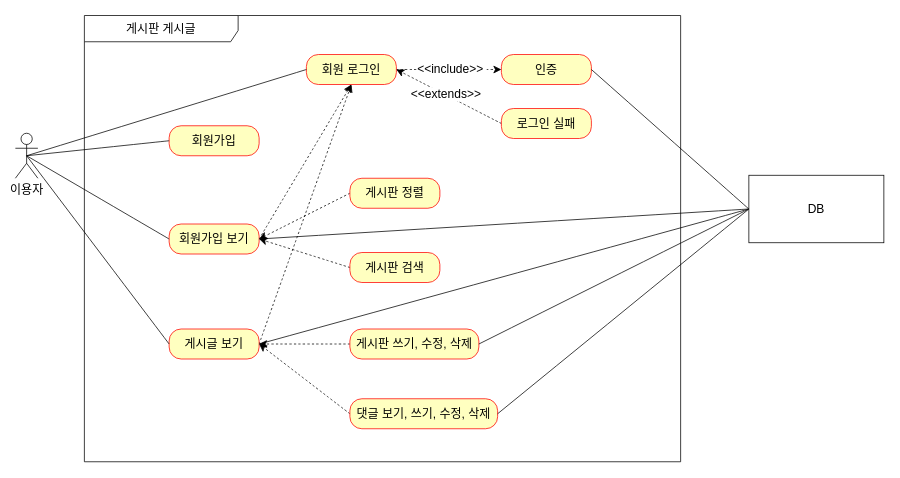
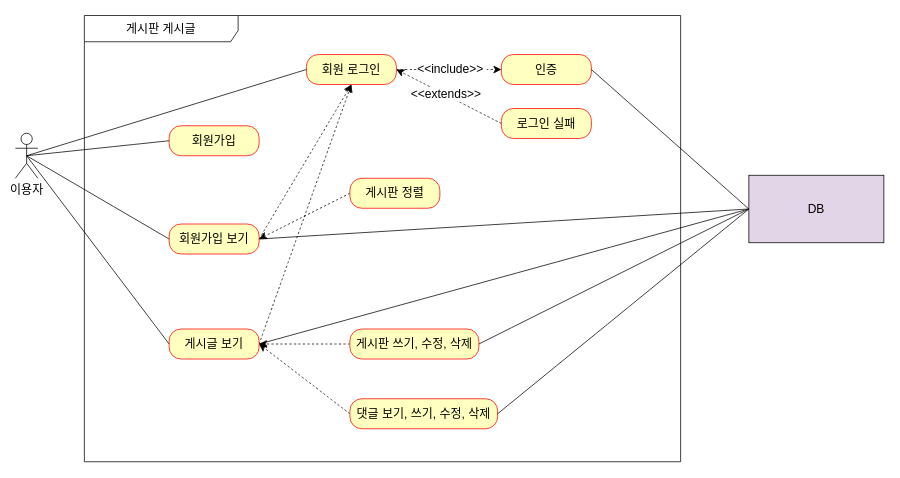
- <mxCell id="33" value="DB" style="html=1;dropTarget=0;whiteSpace=wrap;fontSize=16;" vertex="1" parent="1"><mxGeometry x="998" y="233" width="180" height="90" as="geometry" /></mxCell>
+ <mxCell id="33" value="DB" style="html=1;dropTarget=0;whiteSpace=wrap;fontSize=16;fillColor=#e1d5e7;" vertex="1" parent="1"><mxGeometry x="998" y="233" width="180" height="90" as="geometry" /></mxCell>
- <mxCell id="18" style="edgeStyle=none;curved=1;rounded=0;orthogonalLoop=1;jettySize=auto;html=1;exitX=0;exitY=0.5;exitDx=0;exitDy=0;entryX=1;entryY=0.5;entryDx=0;entryDy=0;fontSize=12;startSize=8;endSize=8;dashed=1;" edge="1" parent="1" source="19" target="6"><mxGeometry relative="1" as="geometry" /></mxCell>
- <mxCell id="19" value="게시판 검색" style="rounded=1;whiteSpace=wrap;html=1;arcSize=40;fontColor=#000000;fillColor=#ffffc0;strokeColor=#ff0000;fontSize=16;" vertex="1" parent="1"><mxGeometry x="466" y="336" width="120" height="40" as="geometry" /></mxCell>
